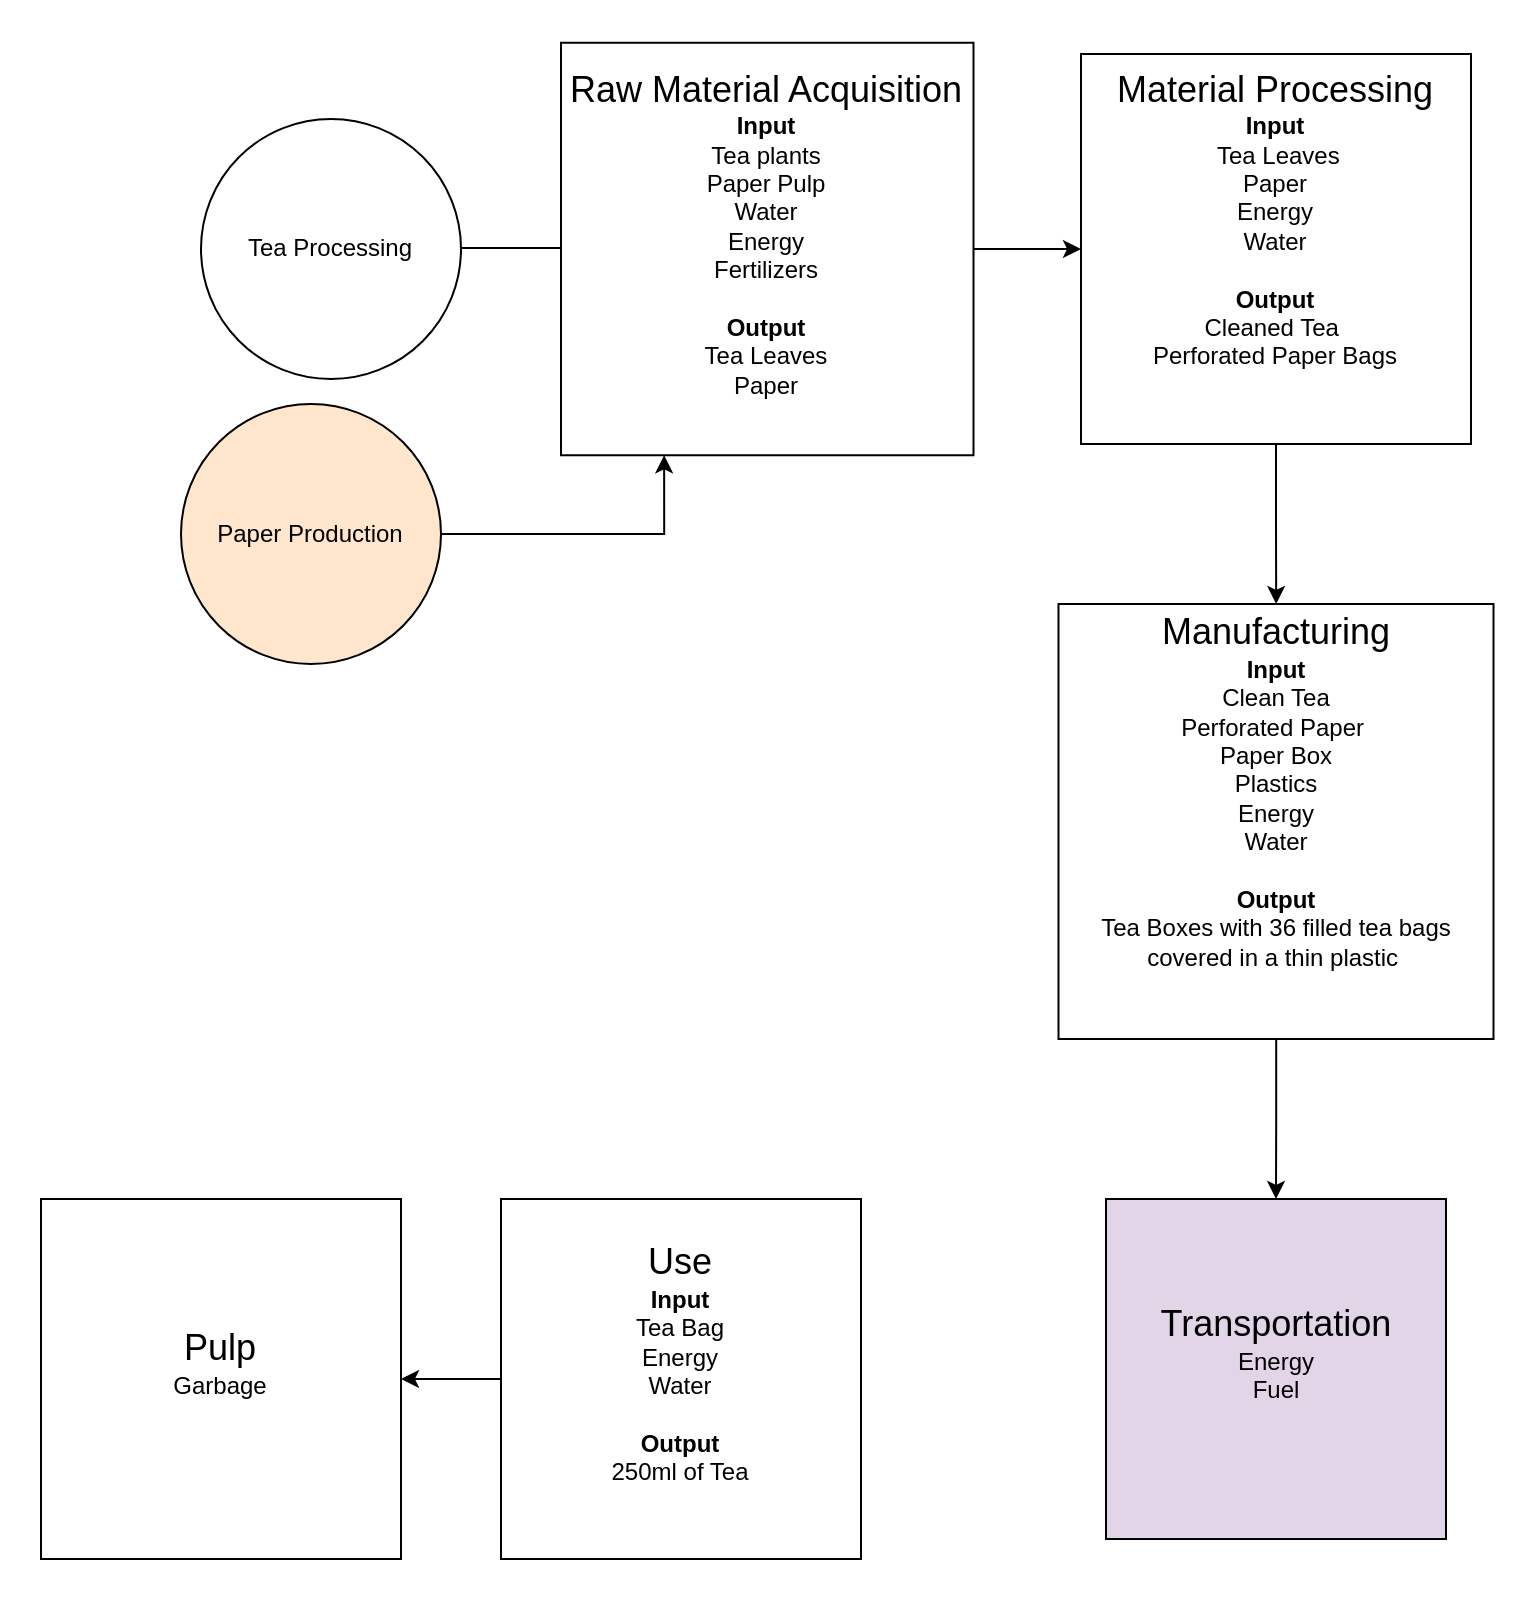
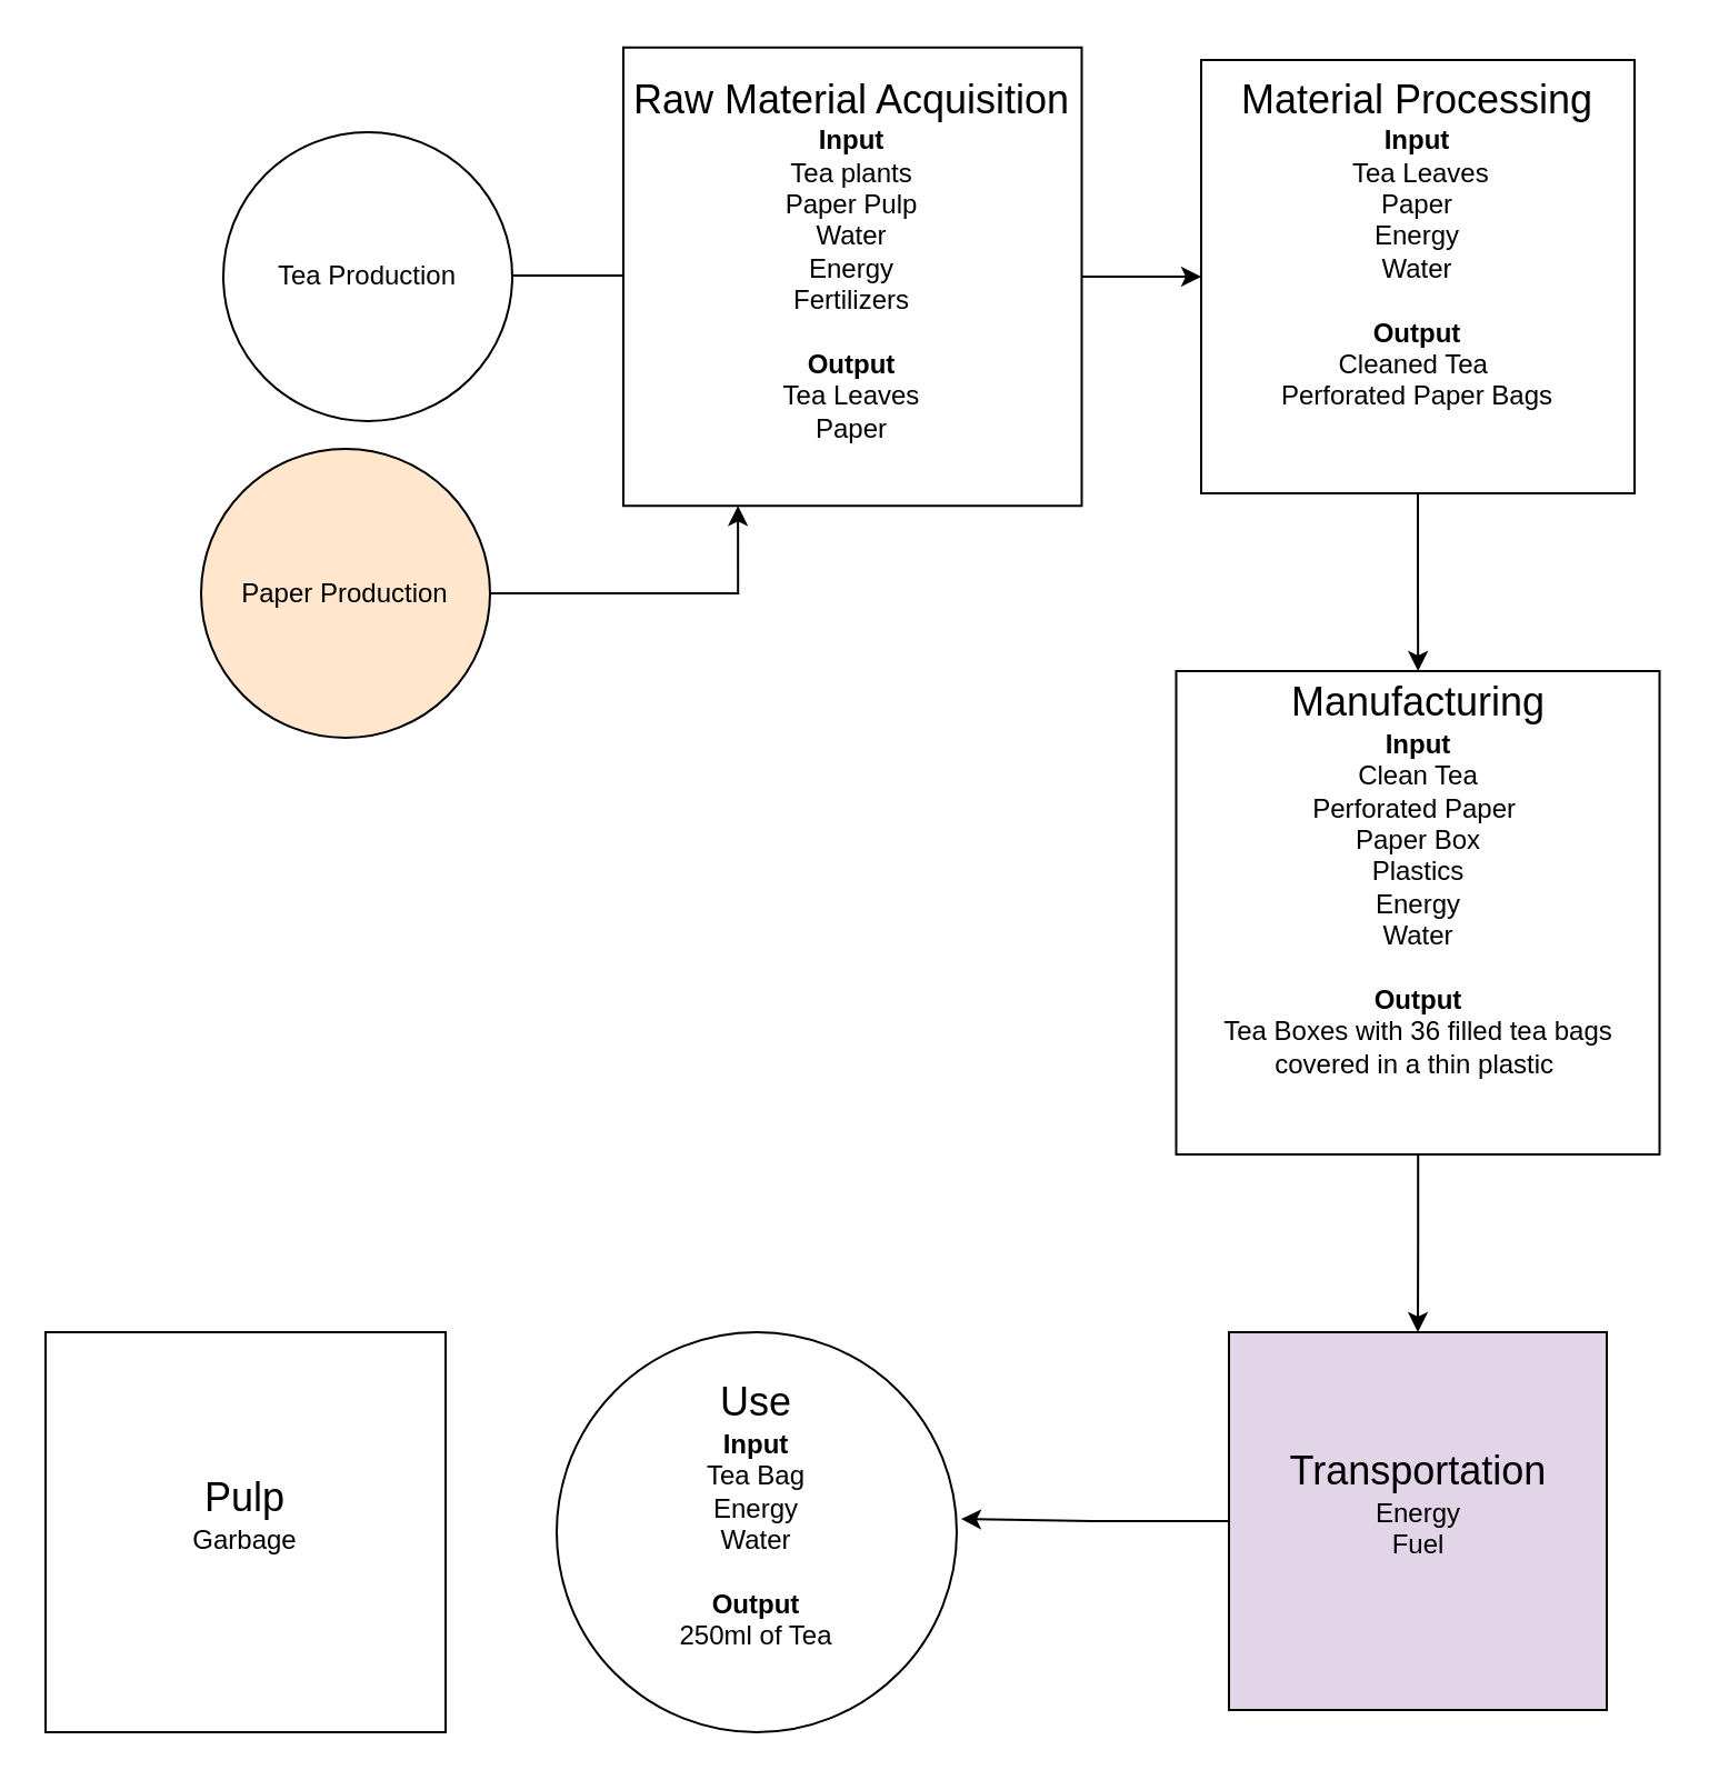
- <mxCell id="2" value="Tea Processing" style="ellipse;whiteSpace=wrap;html=1;aspect=fixed;" vertex="1" parent="1"><mxGeometry x="100" y="59" width="130" height="130" as="geometry" /></mxCell>
+ <mxCell id="2" value="Tea Production" style="ellipse;whiteSpace=wrap;html=1;aspect=fixed;" vertex="1" parent="1"><mxGeometry x="100" y="59" width="130" height="130" as="geometry" /></mxCell>
+ <mxCell id="12" style="edgeStyle=orthogonalEdgeStyle;rounded=0;orthogonalLoop=1;jettySize=auto;html=1;exitX=0;exitY=0.5;exitDx=0;exitDy=0;entryX=1.011;entryY=0.467;entryDx=0;entryDy=0;entryPerimeter=0;fontSize=18;" edge="1" parent="1" source="13" target="15"><mxGeometry relative="1" as="geometry" /></mxCell>
- <mxCell id="14" value="" style="edgeStyle=orthogonalEdgeStyle;rounded=0;orthogonalLoop=1;jettySize=auto;html=1;fontSize=18;" edge="1" parent="1" source="15" target="16"><mxGeometry relative="1" as="geometry" /></mxCell>
- <mxCell id="15" value="&lt;font style=&quot;font-size: 18px;&quot;&gt;Use&lt;/font&gt;&lt;br&gt;&lt;b&gt;Input&lt;/b&gt;&lt;br&gt;Tea Bag&lt;br&gt;Energy&lt;br&gt;Water&lt;br&gt;&lt;br&gt;&lt;b&gt;Output&lt;br&gt;&lt;/b&gt;250ml of Tea&lt;br&gt;&amp;nbsp; &amp;nbsp; &amp;nbsp; &amp;nbsp;" style="whiteSpace=wrap;html=1;aspect=fixed;" vertex="1" parent="1"><mxGeometry x="250" y="599" width="180" height="180" as="geometry" /></mxCell>
+ <mxCell id="15" value="&lt;font style=&quot;font-size: 18px;&quot;&gt;Use&lt;/font&gt;&lt;br&gt;&lt;b&gt;Input&lt;/b&gt;&lt;br&gt;Tea Bag&lt;br&gt;Energy&lt;br&gt;Water&lt;br&gt;&lt;br&gt;&lt;b&gt;Output&lt;br&gt;&lt;/b&gt;250ml of Tea&lt;br&gt;&amp;nbsp; &amp;nbsp; &amp;nbsp; &amp;nbsp;" style="ellipse;whiteSpace=wrap;html=1;aspect=fixed;" vertex="1" parent="1"><mxGeometry x="250" y="599" width="180" height="180" as="geometry" /></mxCell>
